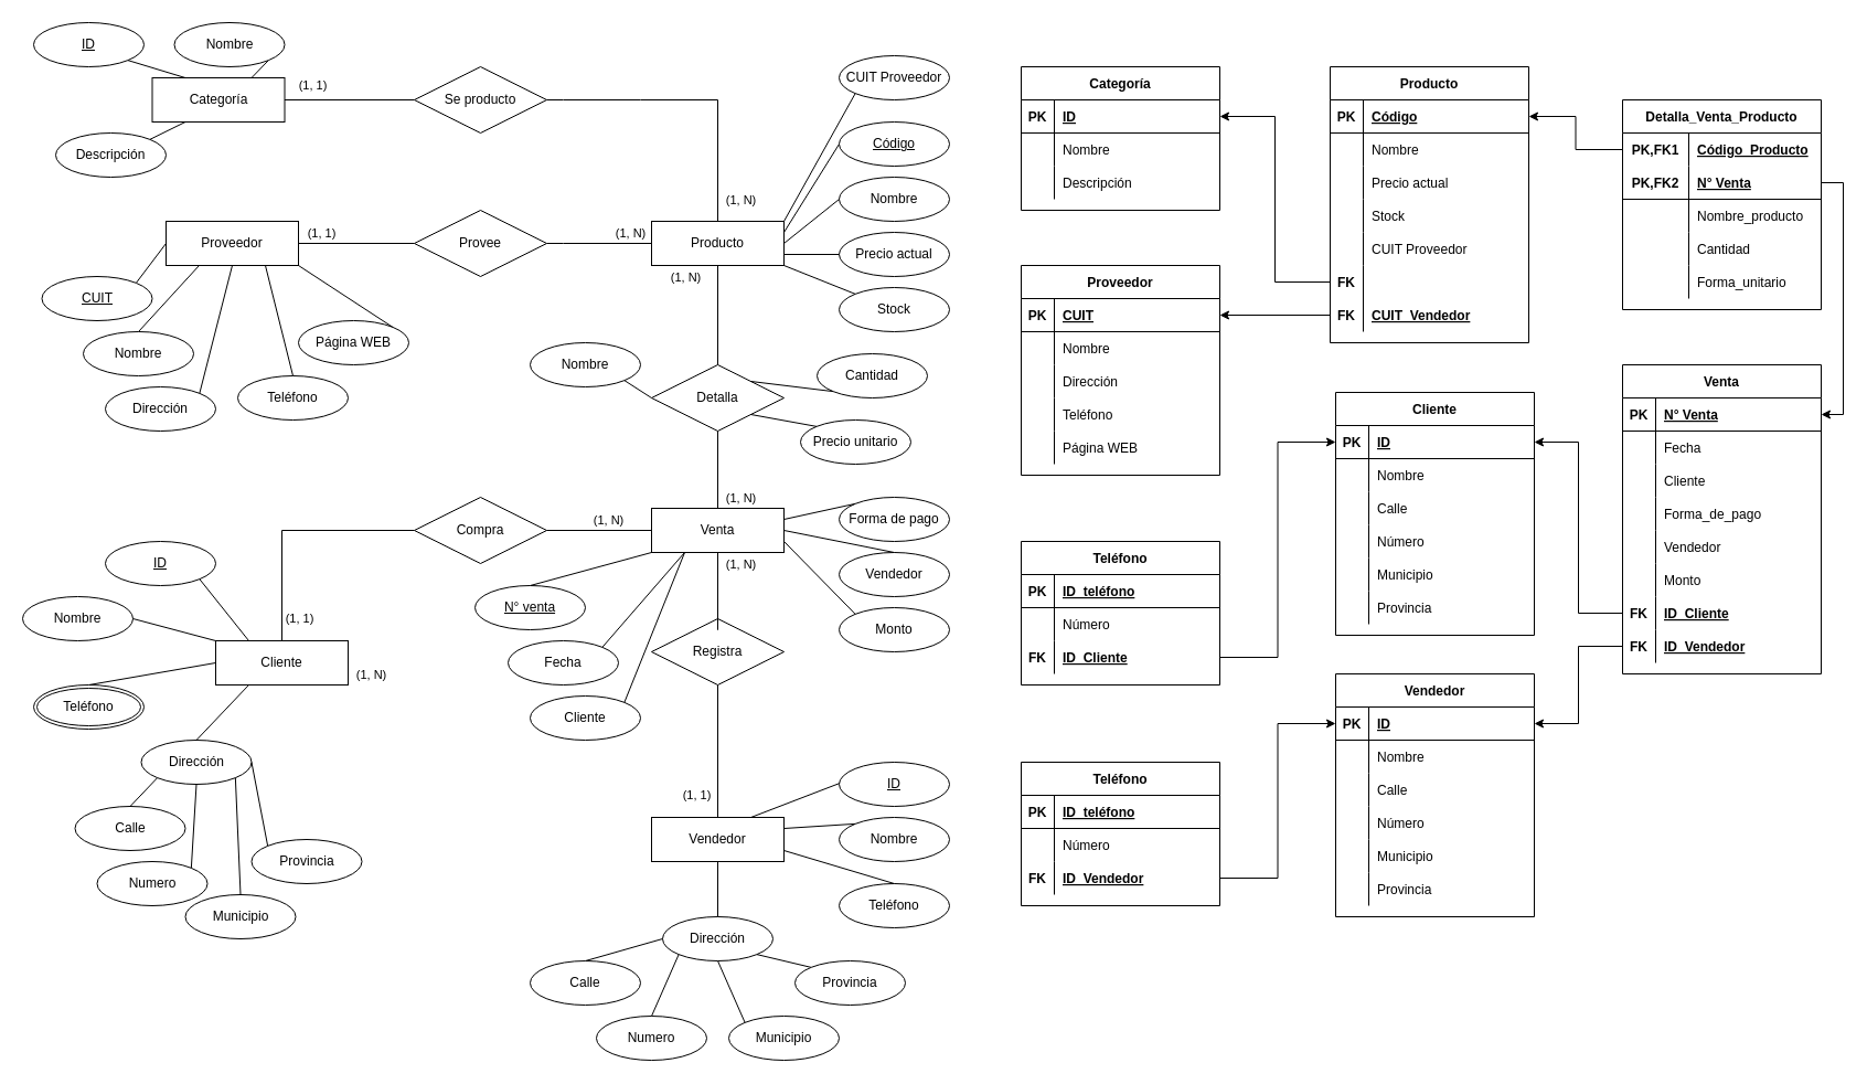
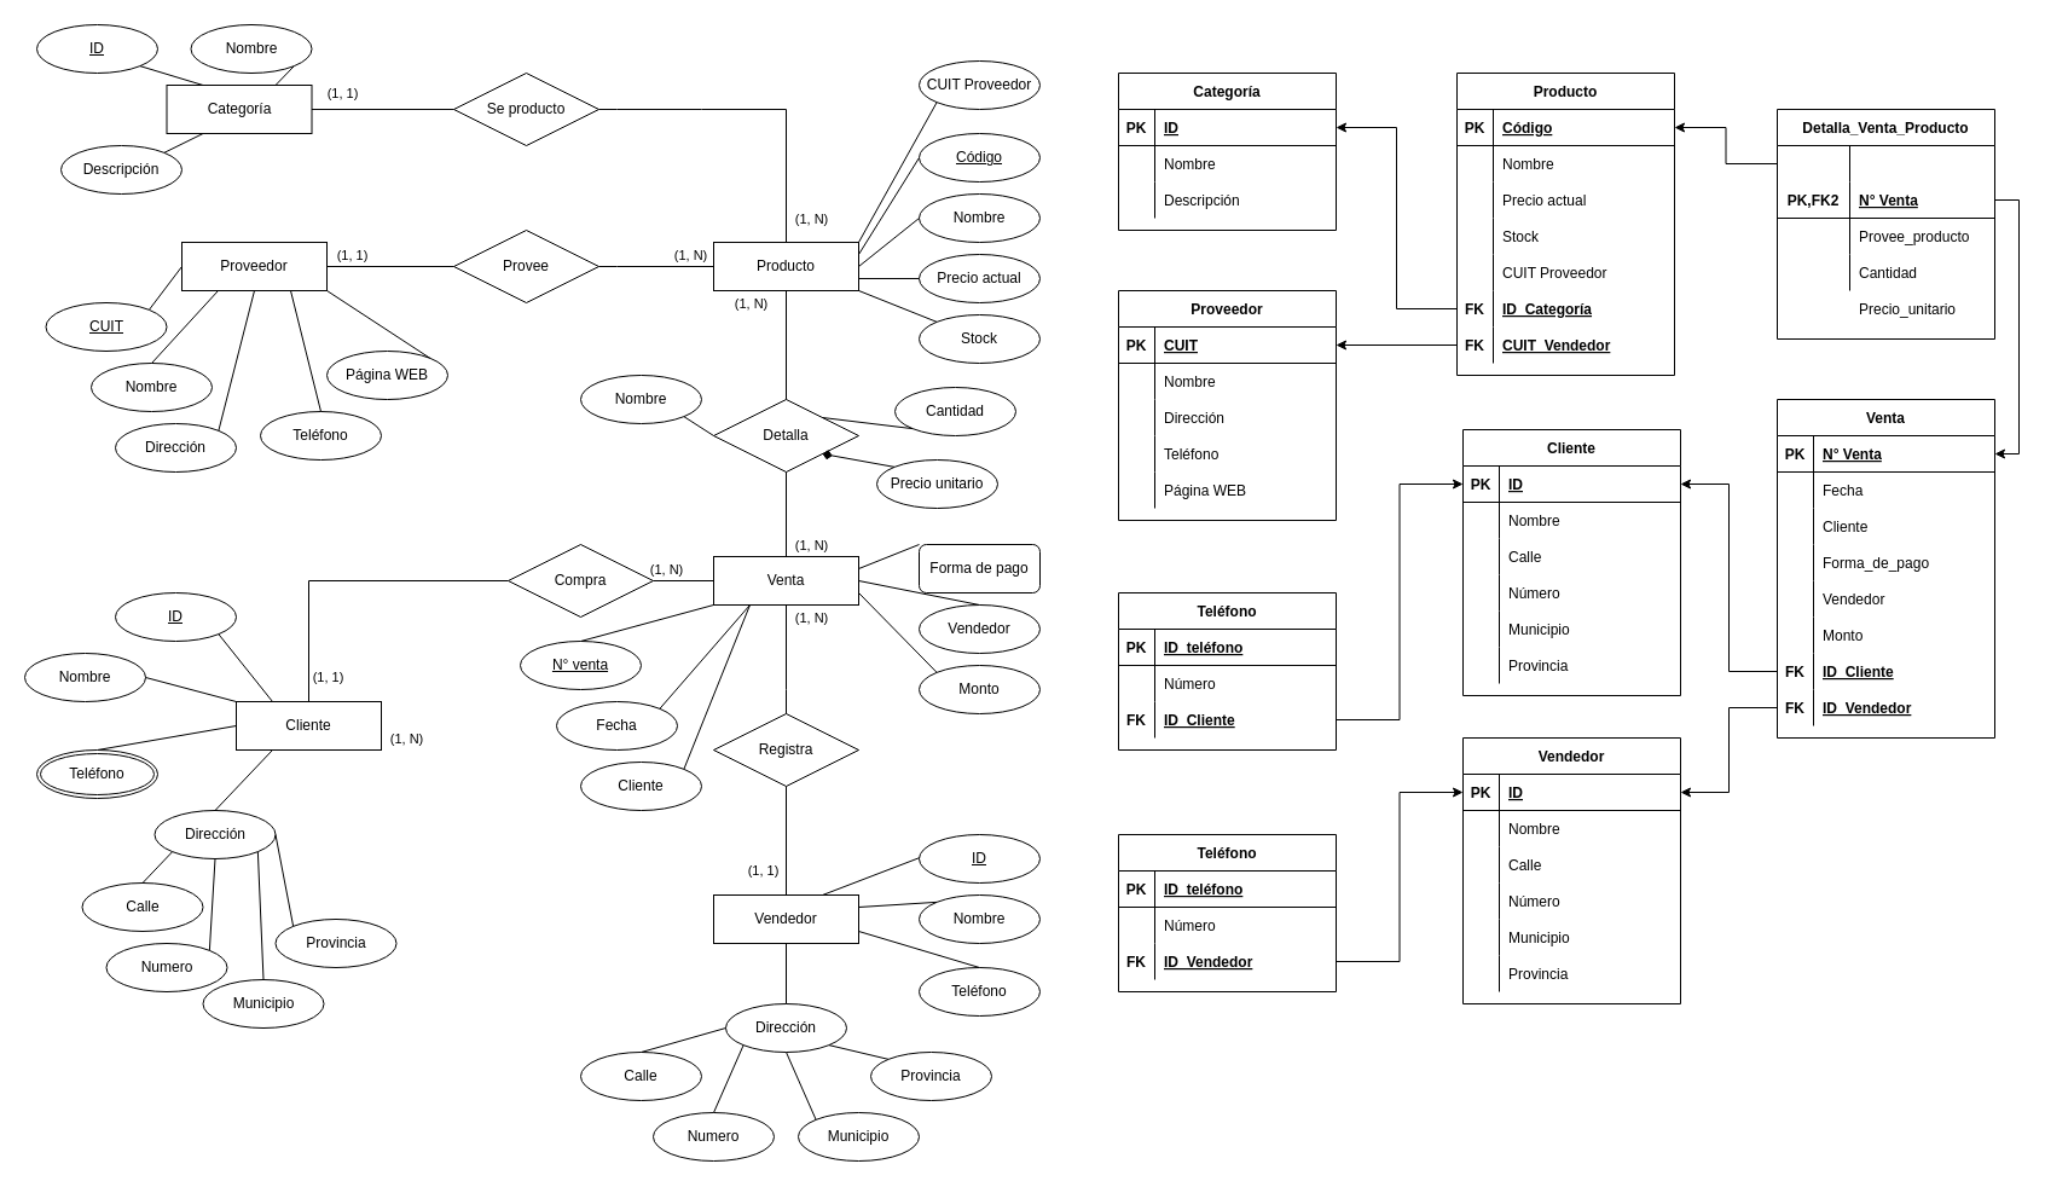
- <mxCell id="161" value="PK,FK1" style="shape=partialRectangle;connectable=0;fillColor=none;top=0;left=0;bottom=0;right=0;fontStyle=1;overflow=hidden;" vertex="1" parent="160"><mxGeometry width="60" height="30" as="geometry" /></mxCell>
- <mxCell id="162" value="Código_Producto" style="shape=partialRectangle;connectable=0;fillColor=none;top=0;left=0;bottom=0;right=0;align=left;spacingLeft=6;fontStyle=5;overflow=hidden;" vertex="1" parent="160"><mxGeometry x="60" width="120" height="30" as="geometry" /></mxCell>
- <mxCell id="168" value="Nombre_producto" style="shape=partialRectangle;connectable=0;fillColor=none;top=0;left=0;bottom=0;right=0;align=left;spacingLeft=6;overflow=hidden;" vertex="1" parent="166"><mxGeometry x="60" width="120" height="30" as="geometry" /></mxCell>
+ <mxCell id="168" value="Provee_producto" style="shape=partialRectangle;connectable=0;fillColor=none;top=0;left=0;bottom=0;right=0;align=left;spacingLeft=6;overflow=hidden;" vertex="1" parent="166"><mxGeometry x="60" width="120" height="30" as="geometry" /></mxCell>
+ <mxCell id="138" value="ID_Categoría" style="shape=partialRectangle;connectable=0;fillColor=none;top=0;left=0;bottom=0;right=0;align=left;spacingLeft=6;fontStyle=5;overflow=hidden;" vertex="1" parent="136"><mxGeometry x="30" width="150" height="30" as="geometry" /></mxCell>
- <mxCell id="174" value="Forma_unitario" style="shape=partialRectangle;connectable=0;fillColor=none;top=0;left=0;bottom=0;right=0;align=left;spacingLeft=6;overflow=hidden;" vertex="1" parent="172"><mxGeometry x="60" width="120" height="30" as="geometry" /></mxCell>
+ <mxCell id="174" value="Precio_unitario" style="shape=partialRectangle;connectable=0;fillColor=none;top=0;left=0;bottom=0;right=0;align=left;spacingLeft=6;overflow=hidden;" vertex="1" parent="172"><mxGeometry x="60" width="120" height="30" as="geometry" /></mxCell>
- <mxCell id="97" value="" style="endArrow=none;html=1;rounded=0;exitX=0;exitY=0;exitDx=0;exitDy=0;entryX=1;entryY=1;entryDx=0;entryDy=0;" edge="1" parent="1" source="96" target="85"><mxGeometry relative="1" as="geometry"><mxPoint x="600" y="420" as="sourcePoint" /><mxPoint x="745" y="370" as="targetPoint" /></mxGeometry></mxCell>
+ <mxCell id="97" value="" style="endArrow=diamond;html=1;rounded=0;exitX=0;exitY=0;exitDx=0;exitDy=0;entryX=1;entryY=1;entryDx=0;entryDy=0;" edge="1" parent="1" source="96" target="85"><mxGeometry relative="1" as="geometry"><mxPoint x="600" y="420" as="sourcePoint" /><mxPoint x="745" y="370" as="targetPoint" /></mxGeometry></mxCell>
- <mxCell id="72" value="Forma de pago" style="ellipse;whiteSpace=wrap;html=1;align=center;" parent="1" vertex="1"><mxGeometry x="760" y="450" width="100" height="40" as="geometry" /></mxCell>
+ <mxCell id="72" value="Forma de pago" style="whiteSpace=wrap;html=1;align=center;rounded=1;" parent="1" vertex="1"><mxGeometry x="760" y="450" width="100" height="40" as="geometry" /></mxCell>
- <mxCell id="90" value="Compra" style="shape=rhombus;perimeter=rhombusPerimeter;whiteSpace=wrap;html=1;align=center;" parent="1" vertex="1"><mxGeometry x="375" y="450" width="120" height="60" as="geometry" /></mxCell>
+ <mxCell id="90" value="Compra" style="shape=rhombus;perimeter=rhombusPerimeter;whiteSpace=wrap;html=1;align=center;" parent="1" vertex="1"><mxGeometry x="420" y="450" width="120" height="60" as="geometry" /></mxCell>
- <mxCell id="104" value="Registra" style="shape=rhombus;perimeter=rhombusPerimeter;whiteSpace=wrap;html=1;align=center;" vertex="1" parent="1"><mxGeometry x="590" y="560" width="120" height="60" as="geometry" /></mxCell>
+ <mxCell id="104" value="Registra" style="shape=rhombus;perimeter=rhombusPerimeter;whiteSpace=wrap;html=1;align=center;" vertex="1" parent="1"><mxGeometry x="590" y="590" width="120" height="60" as="geometry" /></mxCell>
